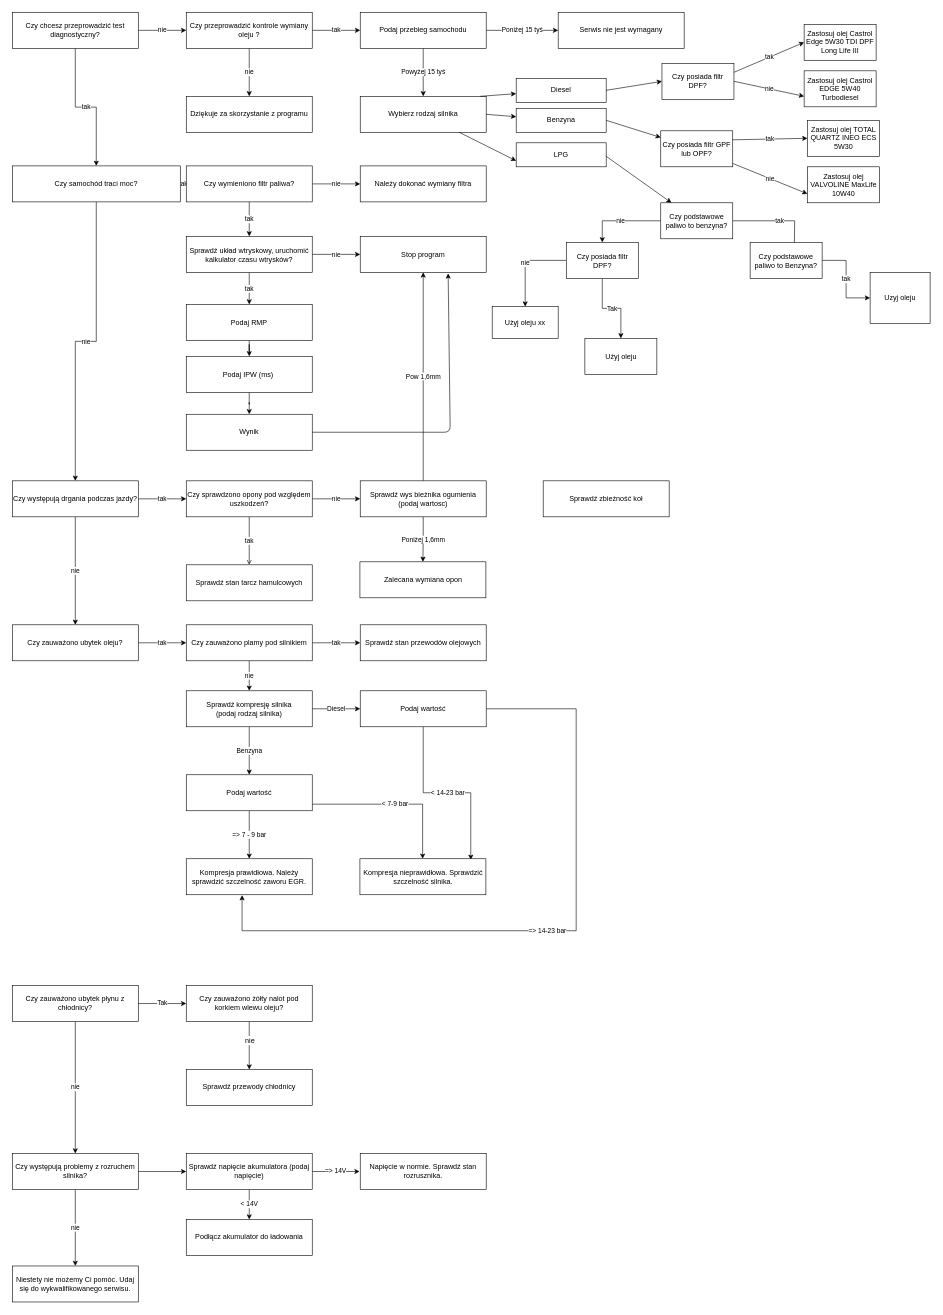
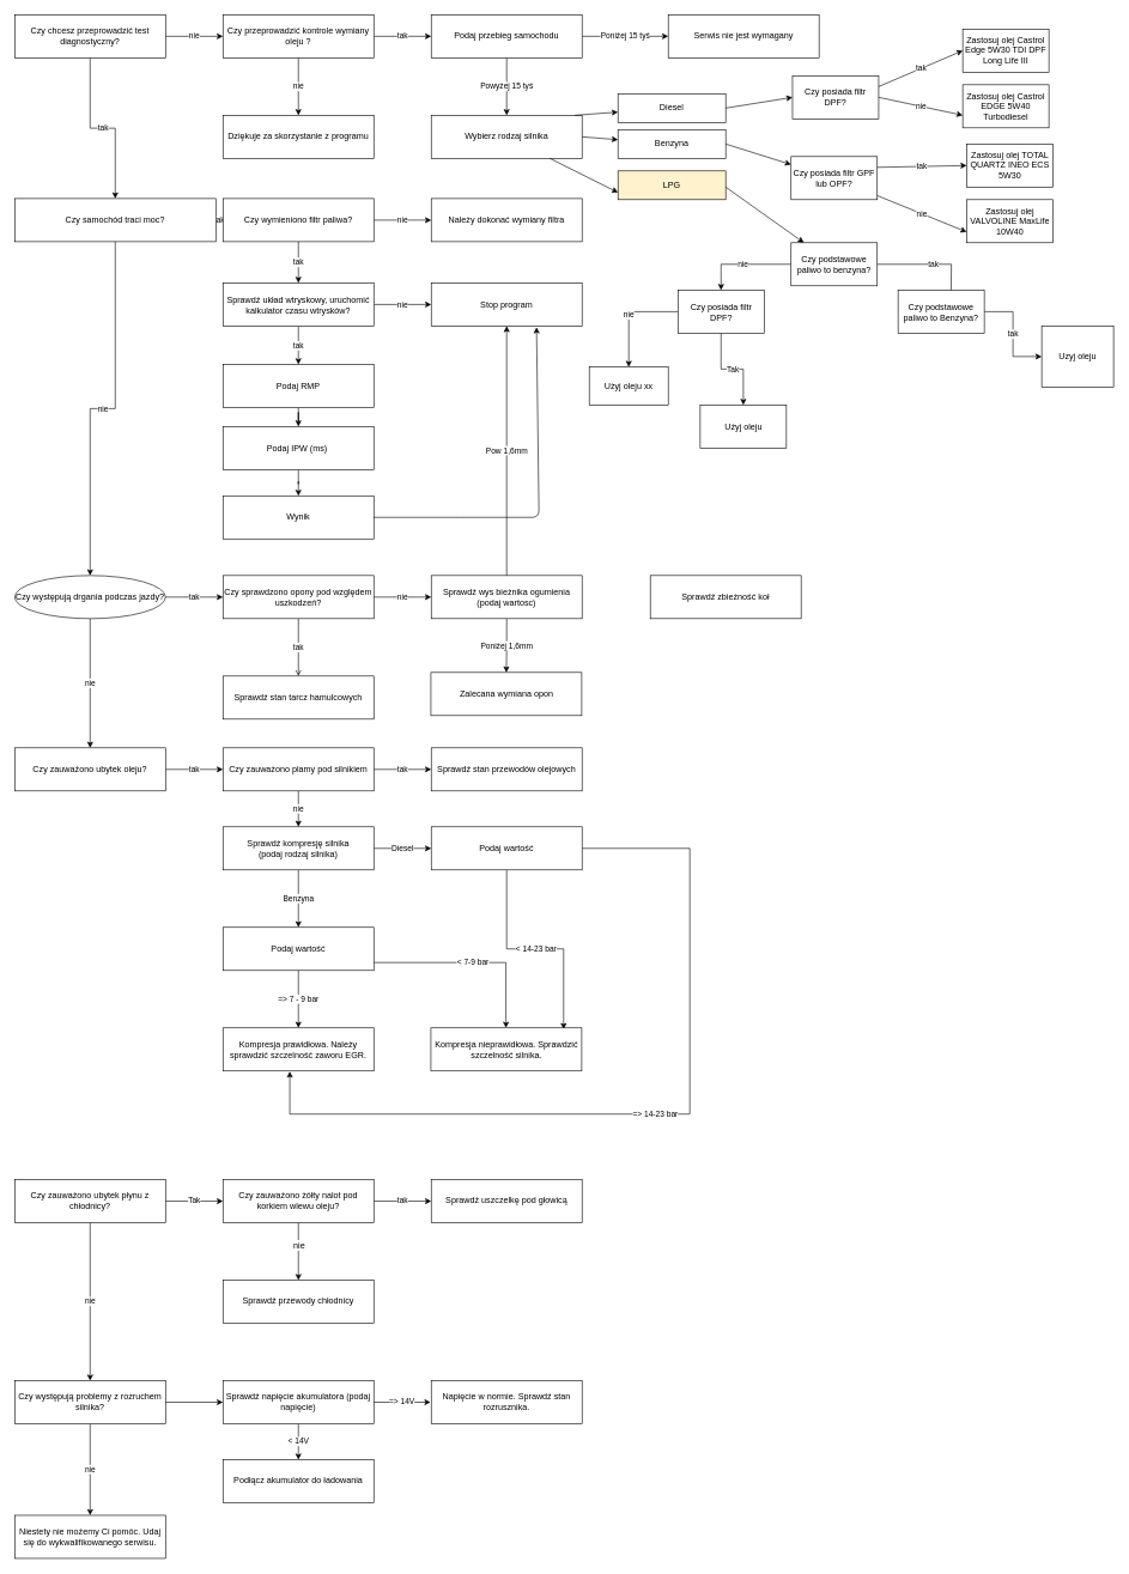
- <mxCell id="79" value="LPG" style="rounded=0;whiteSpace=wrap;html=1;" vertex="1" parent="1"><mxGeometry x="860" y="237.5" width="150" height="40" as="geometry" /></mxCell>
+ <mxCell id="79" value="LPG" style="rounded=0;whiteSpace=wrap;html=1;fillColor=#fff2cc;" vertex="1" parent="1"><mxGeometry x="860" y="237.5" width="150" height="40" as="geometry" /></mxCell>
- <mxCell id="23" value="Czy występują drgania podczas jazdy?" style="rounded=0;whiteSpace=wrap;html=1;" vertex="1" parent="1"><mxGeometry x="20" y="801" width="210" height="60" as="geometry" /></mxCell>
+ <mxCell id="23" value="Czy występują drgania podczas jazdy?" style="ellipse;whiteSpace=wrap;html=1;" vertex="1" parent="1"><mxGeometry x="20" y="801" width="210" height="60" as="geometry" /></mxCell>
+ <mxCell id="53" value="tak" style="edgeStyle=orthogonalEdgeStyle;rounded=0;orthogonalLoop=1;jettySize=auto;html=1;" edge="1" parent="1" source="56" target="58"><mxGeometry relative="1" as="geometry" /></mxCell>
+ <mxCell id="58" value="Sprawdź uszczelkę pod głowicą" style="rounded=0;whiteSpace=wrap;html=1;" vertex="1" parent="1"><mxGeometry x="600" y="1642.353" width="210" height="60" as="geometry" /></mxCell>
